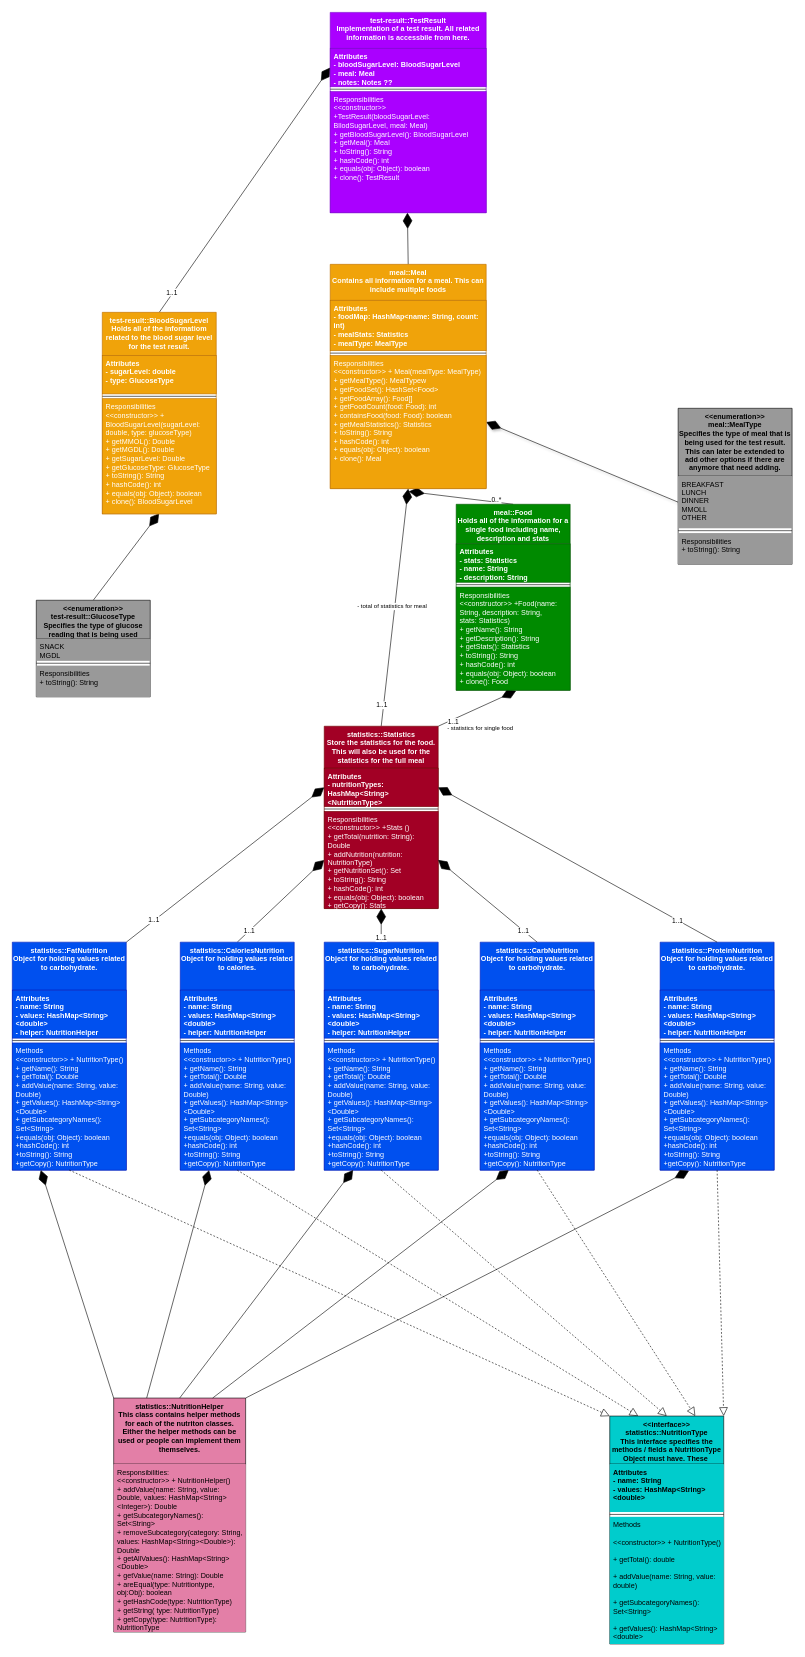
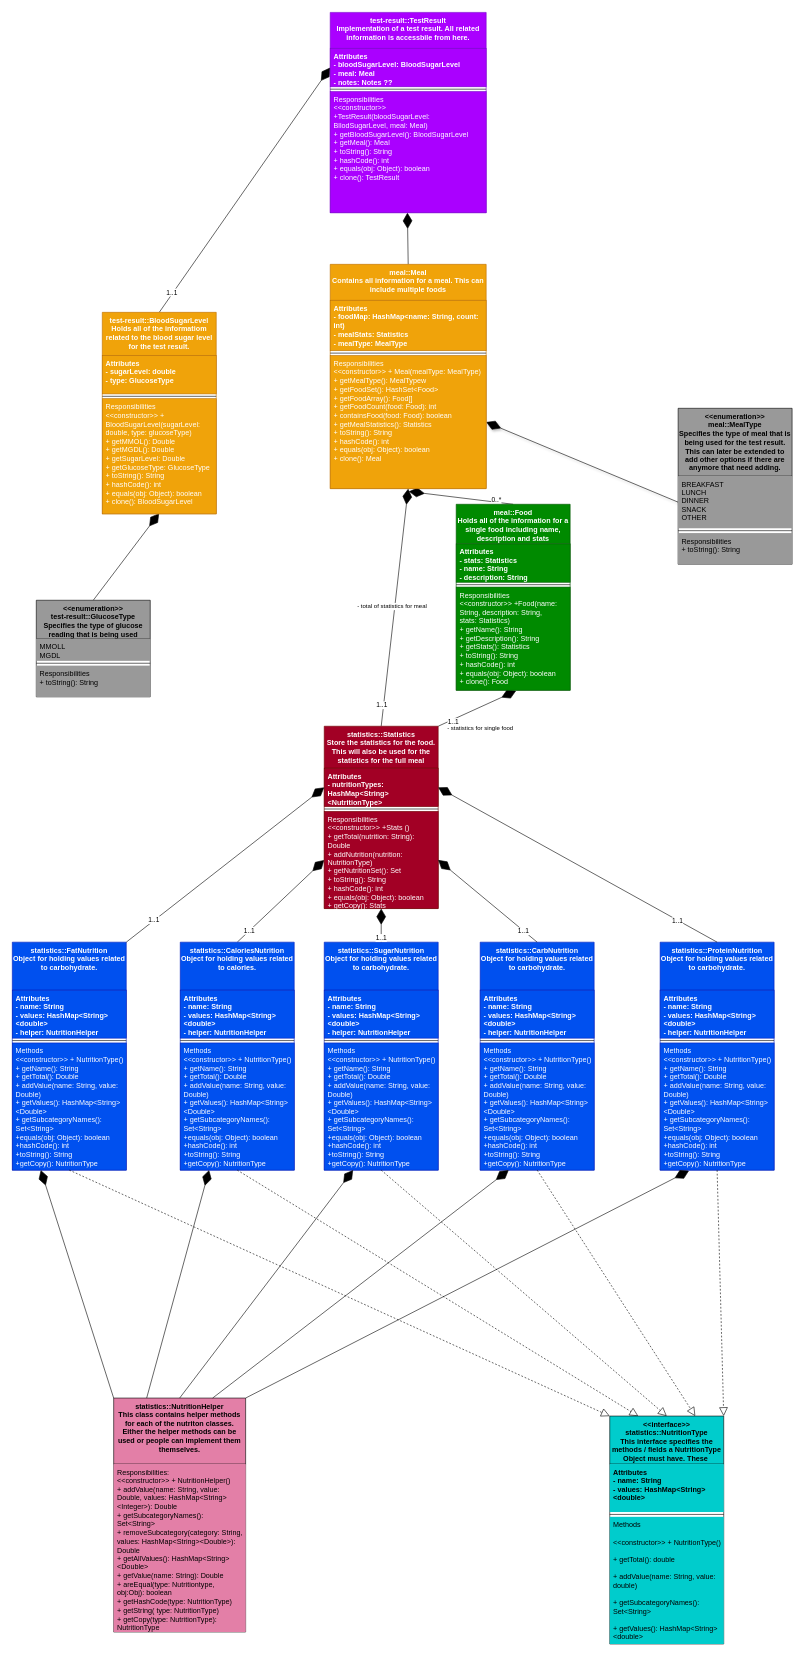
- <mxCell id="24" value="BREAKFAST&#10;LUNCH&#10;DINNER&#10;MMOLL&#10;OTHER" style="text;strokeColor=none;fillColor=#999999;align=left;verticalAlign=top;spacingLeft=4;spacingRight=4;overflow=hidden;rotatable=0;points=[[0,0.5],[1,0.5]];portConstraint=eastwest;" parent="23" vertex="1"><mxGeometry y="113" width="190" height="87" as="geometry" /></mxCell>
+ <mxCell id="24" value="BREAKFAST&#10;LUNCH&#10;DINNER&#10;SNACK&#10;OTHER" style="text;strokeColor=none;fillColor=#999999;align=left;verticalAlign=top;spacingLeft=4;spacingRight=4;overflow=hidden;rotatable=0;points=[[0,0.5],[1,0.5]];portConstraint=eastwest;" parent="23" vertex="1"><mxGeometry y="113" width="190" height="87" as="geometry" /></mxCell>
- <mxCell id="52" value="SNACK&#10;MGDL" style="text;strokeColor=none;fillColor=#999999;align=left;verticalAlign=top;spacingLeft=4;spacingRight=4;overflow=hidden;rotatable=0;points=[[0,0.5],[1,0.5]];portConstraint=eastwest;" parent="51" vertex="1"><mxGeometry y="64" width="190" height="37" as="geometry" /></mxCell>
+ <mxCell id="52" value="MMOLL&#10;MGDL" style="text;strokeColor=none;fillColor=#999999;align=left;verticalAlign=top;spacingLeft=4;spacingRight=4;overflow=hidden;rotatable=0;points=[[0,0.5],[1,0.5]];portConstraint=eastwest;" parent="51" vertex="1"><mxGeometry y="64" width="190" height="37" as="geometry" /></mxCell>
